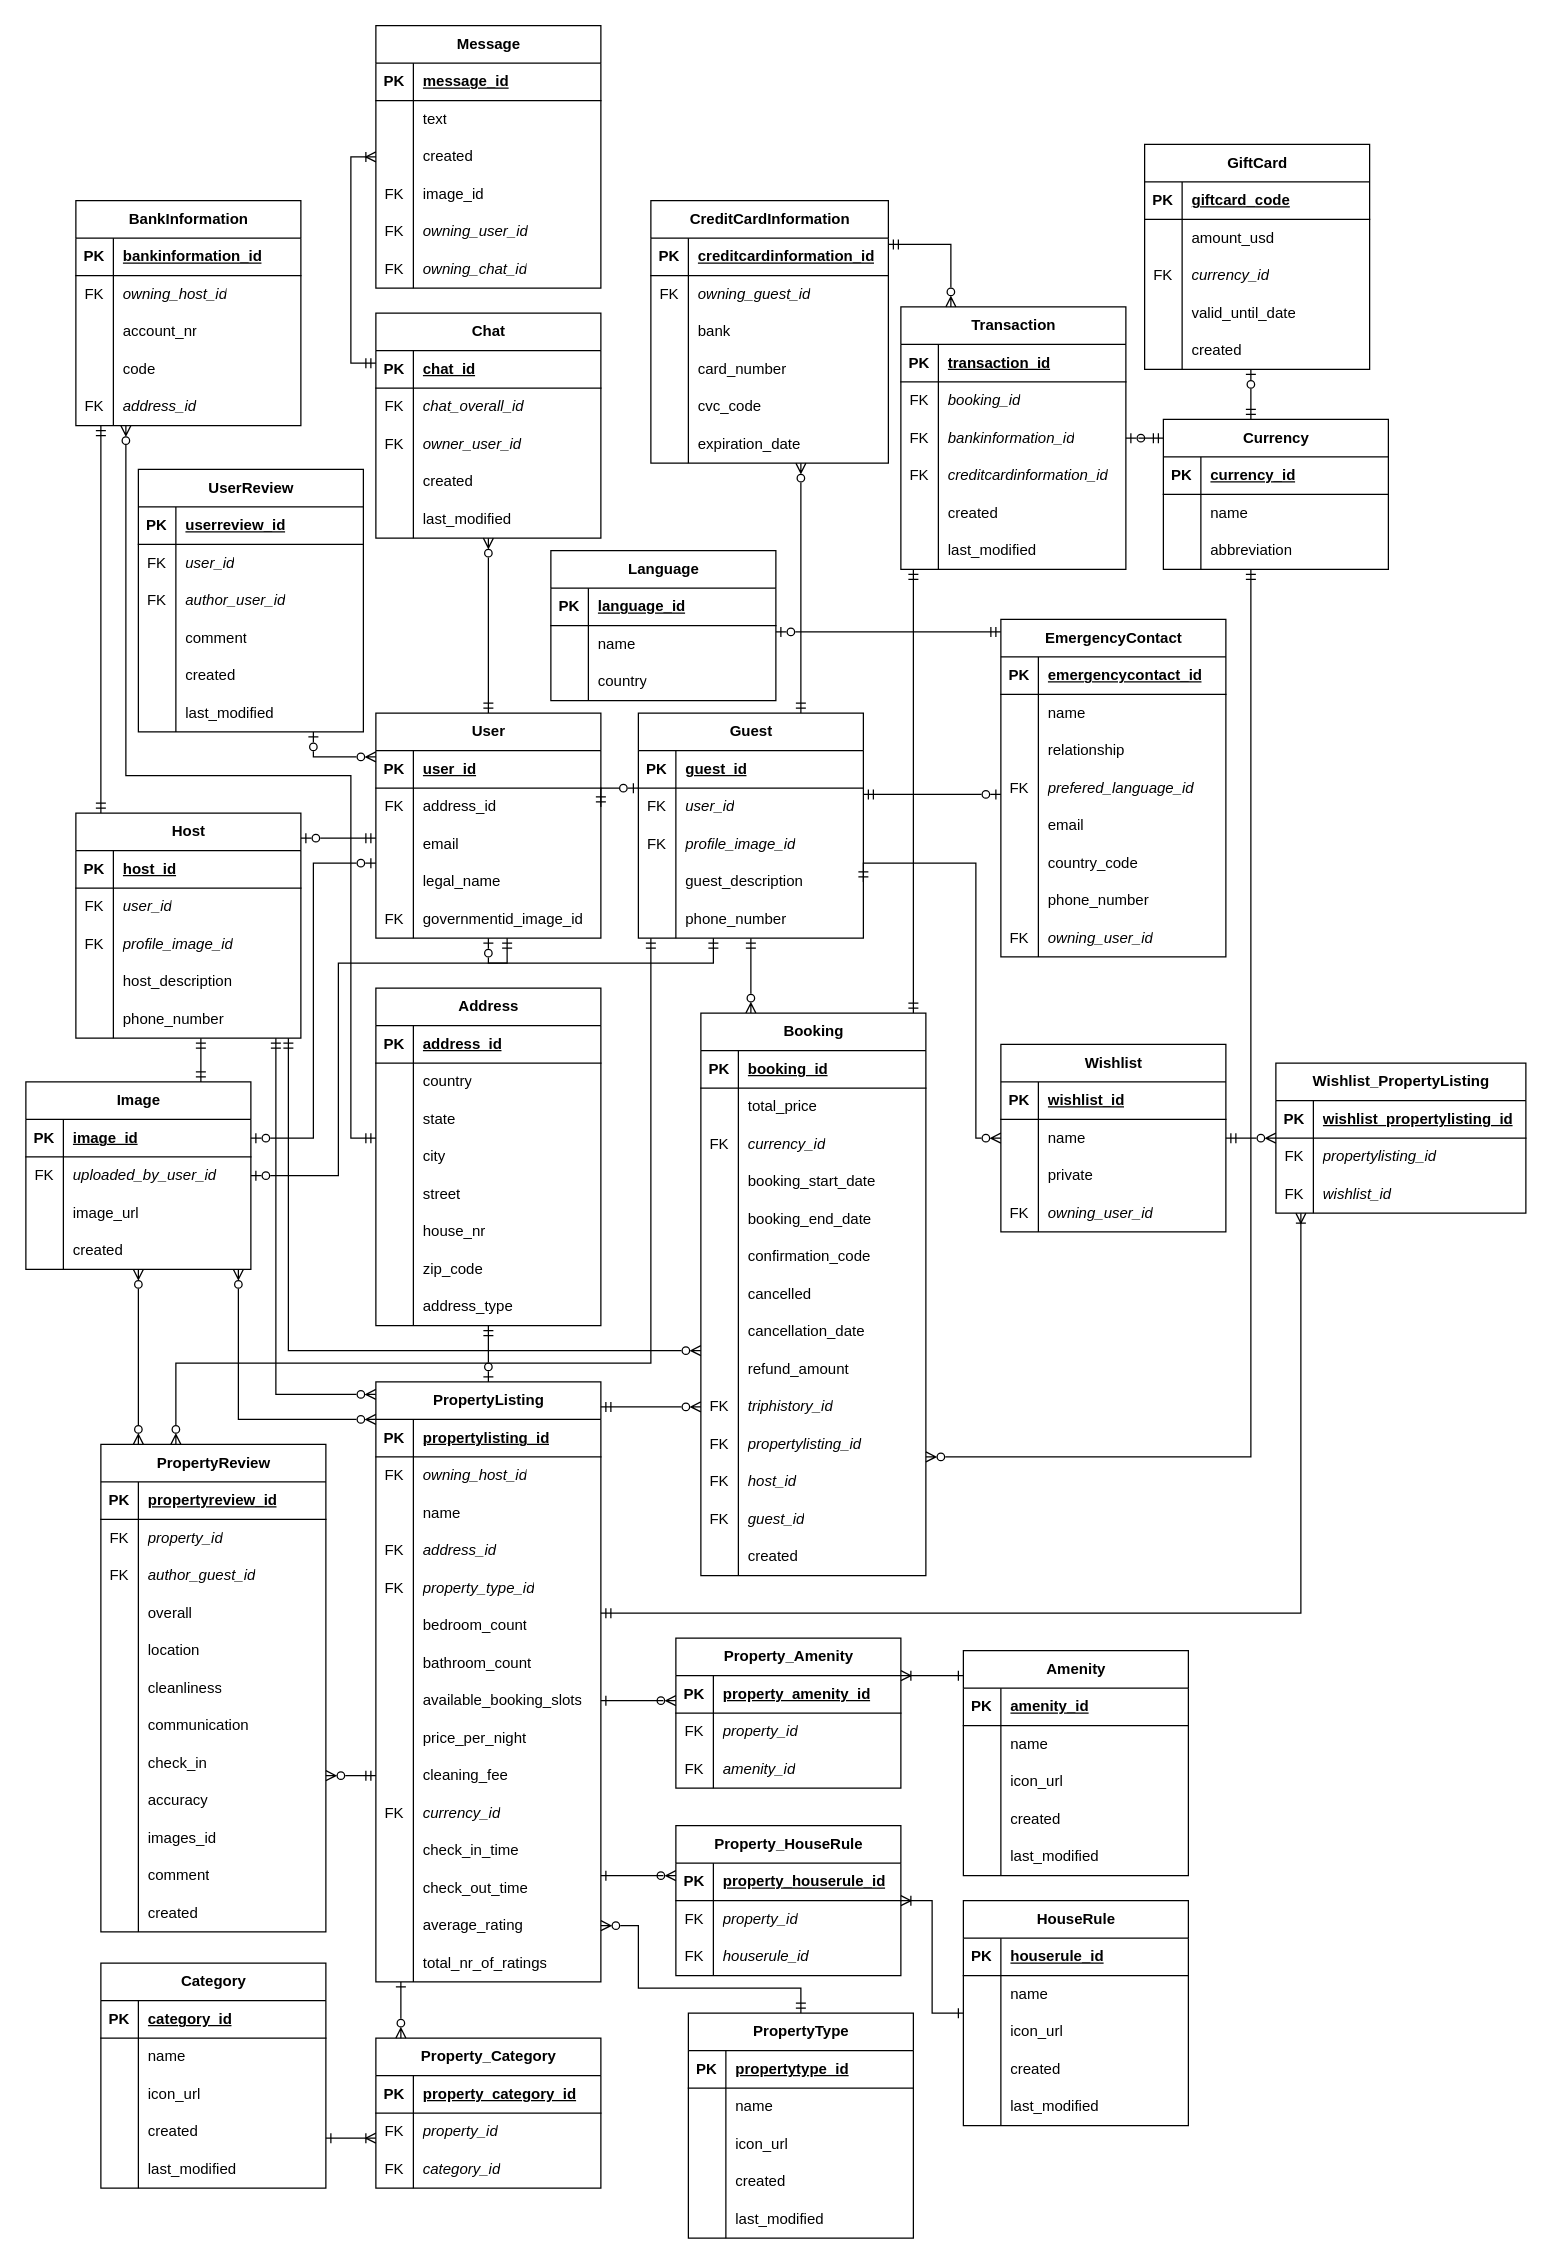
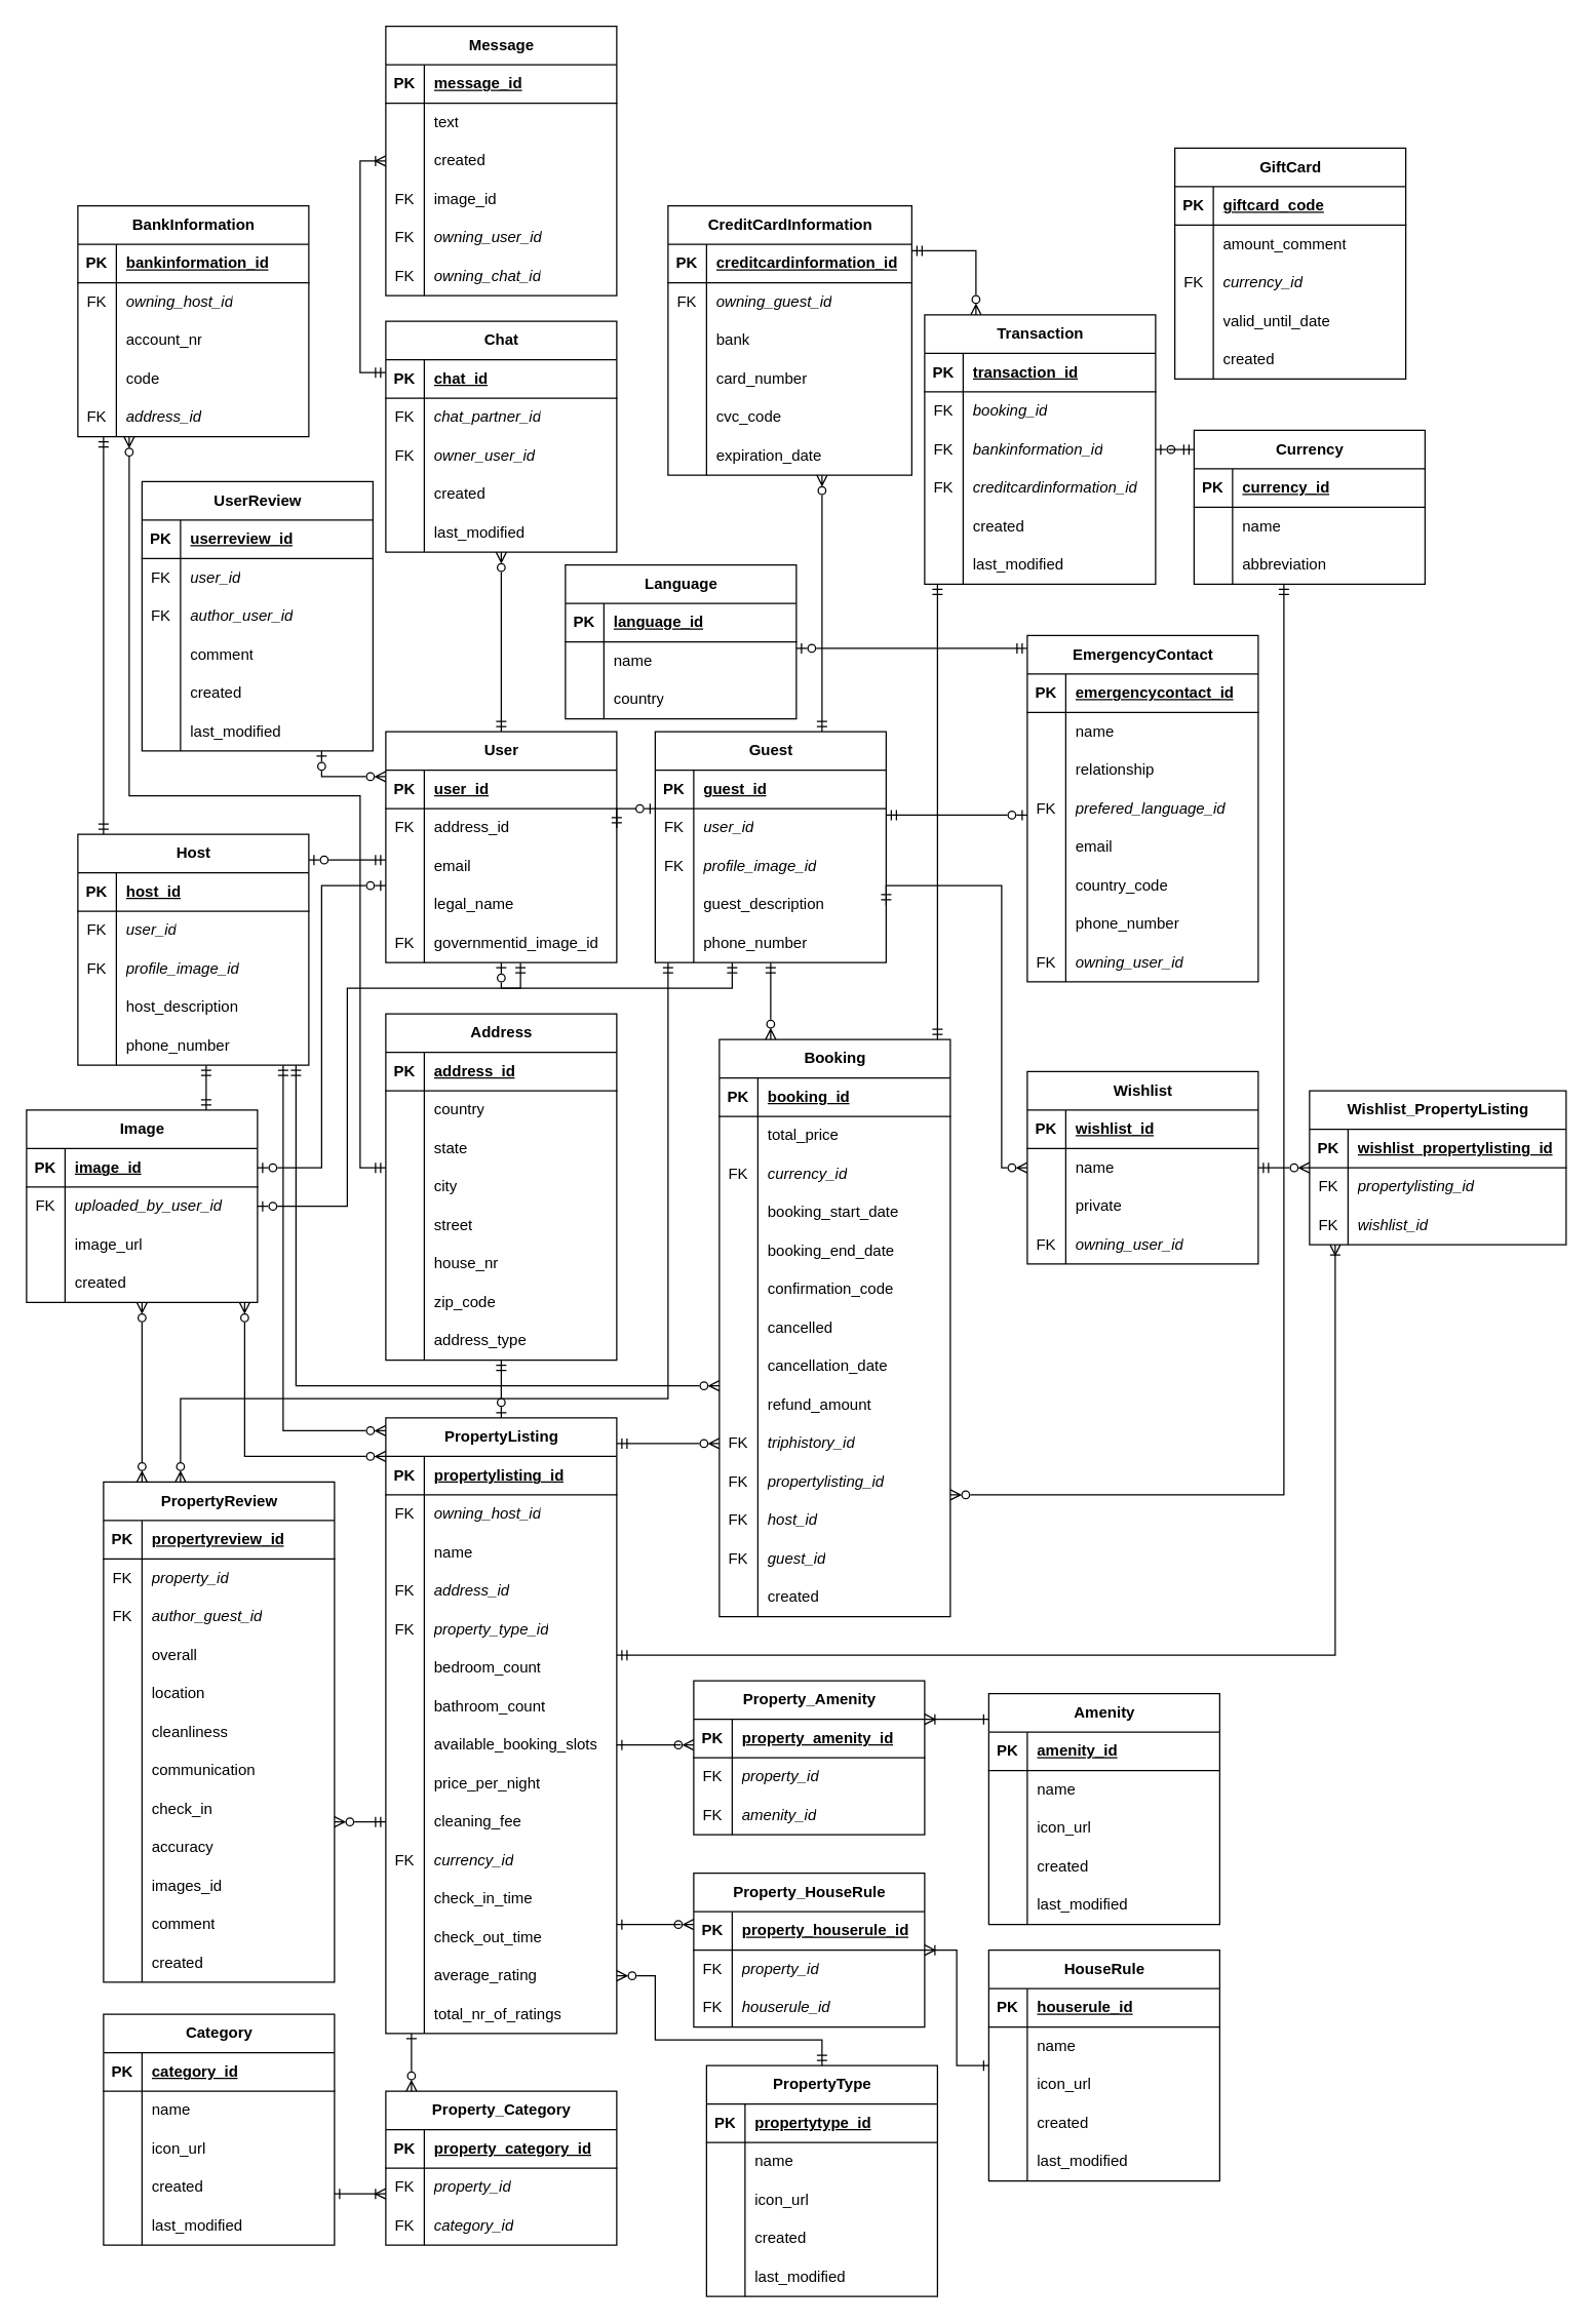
- <mxCell id="507" value="amount_usd" style="shape=partialRectangle;connectable=0;fillColor=none;top=0;left=0;bottom=0;right=0;align=left;spacingLeft=6;overflow=hidden;whiteSpace=wrap;html=1;" parent="505" vertex="1"><mxGeometry x="30" width="150" height="30" as="geometry"><mxRectangle width="150" height="30" as="alternateBounds" /></mxGeometry></mxCell>
+ <mxCell id="507" value="amount_comment" style="shape=partialRectangle;connectable=0;fillColor=none;top=0;left=0;bottom=0;right=0;align=left;spacingLeft=6;overflow=hidden;whiteSpace=wrap;html=1;" parent="505" vertex="1"><mxGeometry x="30" width="150" height="30" as="geometry"><mxRectangle width="150" height="30" as="alternateBounds" /></mxGeometry></mxCell>
- <mxCell id="500" style="edgeStyle=orthogonalEdgeStyle;rounded=0;orthogonalLoop=1;jettySize=auto;html=1;startArrow=ERzeroToOne;startFill=0;endArrow=ERmandOne;endFill=0;" parent="1" source="501" target="518" edge="1"><mxGeometry relative="1" as="geometry"><Array as="points"><mxPoint x="1000" y="325" /><mxPoint x="1000" y="325" /></Array></mxGeometry></mxCell>
- <mxCell id="66" value="chat_overall_id" style="shape=partialRectangle;connectable=0;fillColor=none;top=0;left=0;bottom=0;right=0;align=left;spacingLeft=6;overflow=hidden;whiteSpace=wrap;html=1;fontStyle=2" parent="64" vertex="1"><mxGeometry x="30" width="150" height="30" as="geometry"><mxRectangle width="150" height="30" as="alternateBounds" /></mxGeometry></mxCell>
+ <mxCell id="66" value="chat_partner_id" style="shape=partialRectangle;connectable=0;fillColor=none;top=0;left=0;bottom=0;right=0;align=left;spacingLeft=6;overflow=hidden;whiteSpace=wrap;html=1;fontStyle=2" parent="64" vertex="1"><mxGeometry x="30" width="150" height="30" as="geometry"><mxRectangle width="150" height="30" as="alternateBounds" /></mxGeometry></mxCell>
